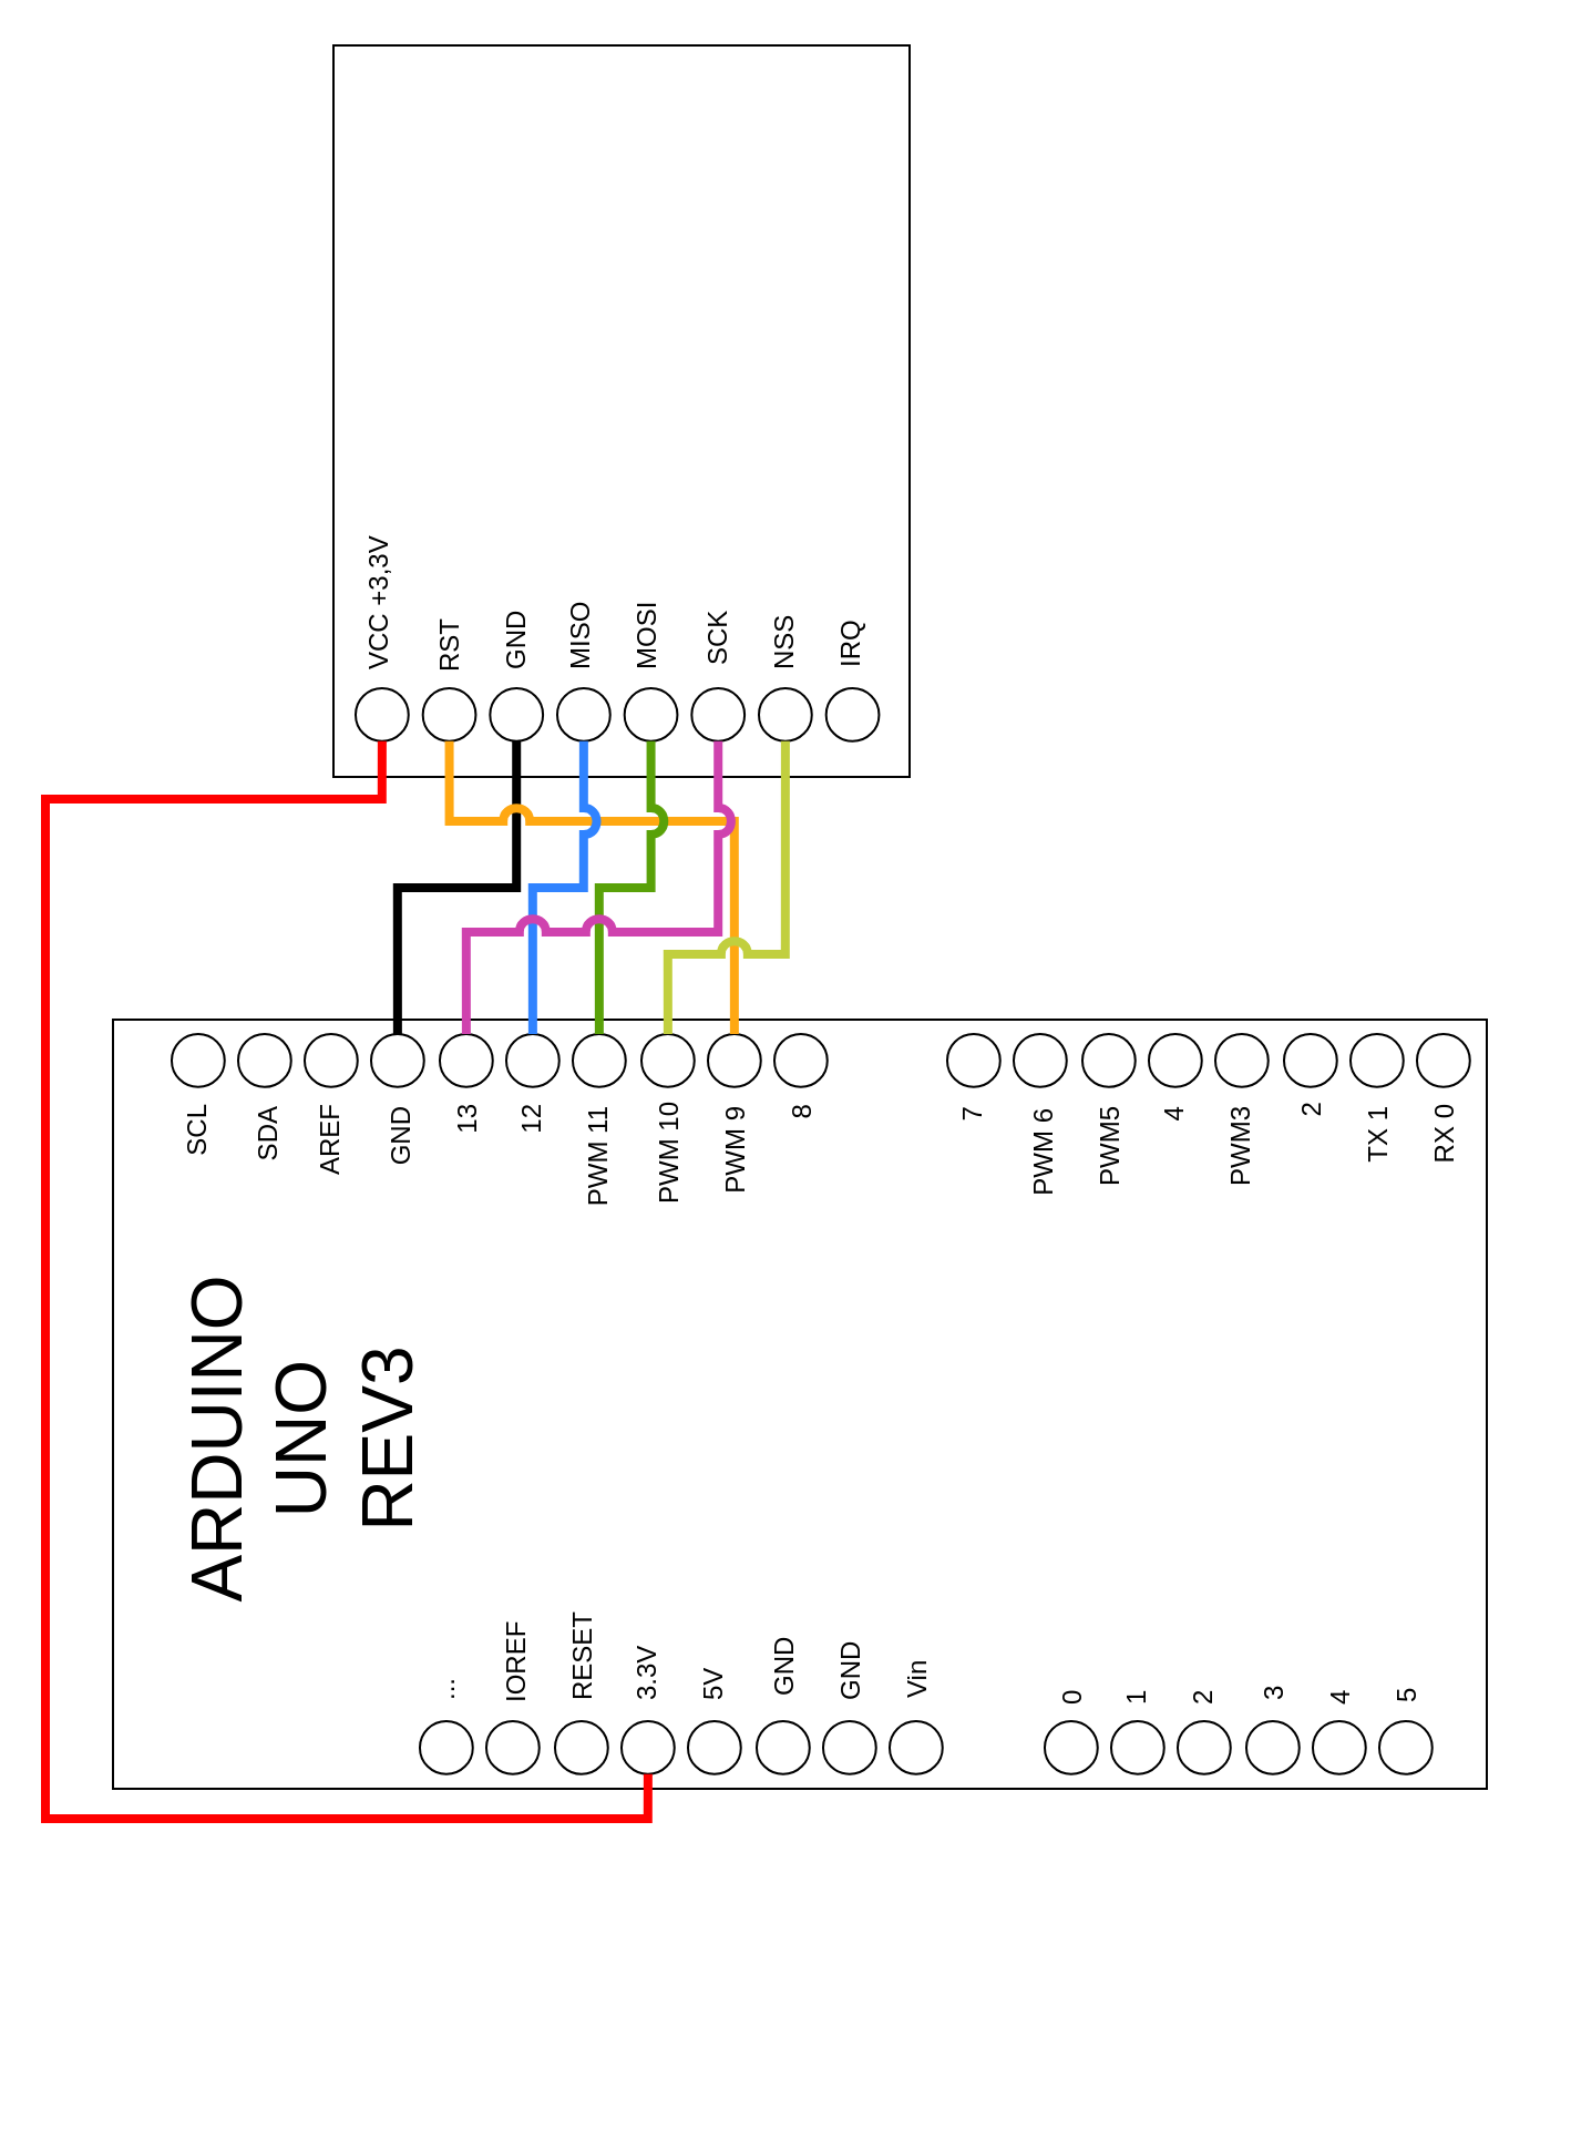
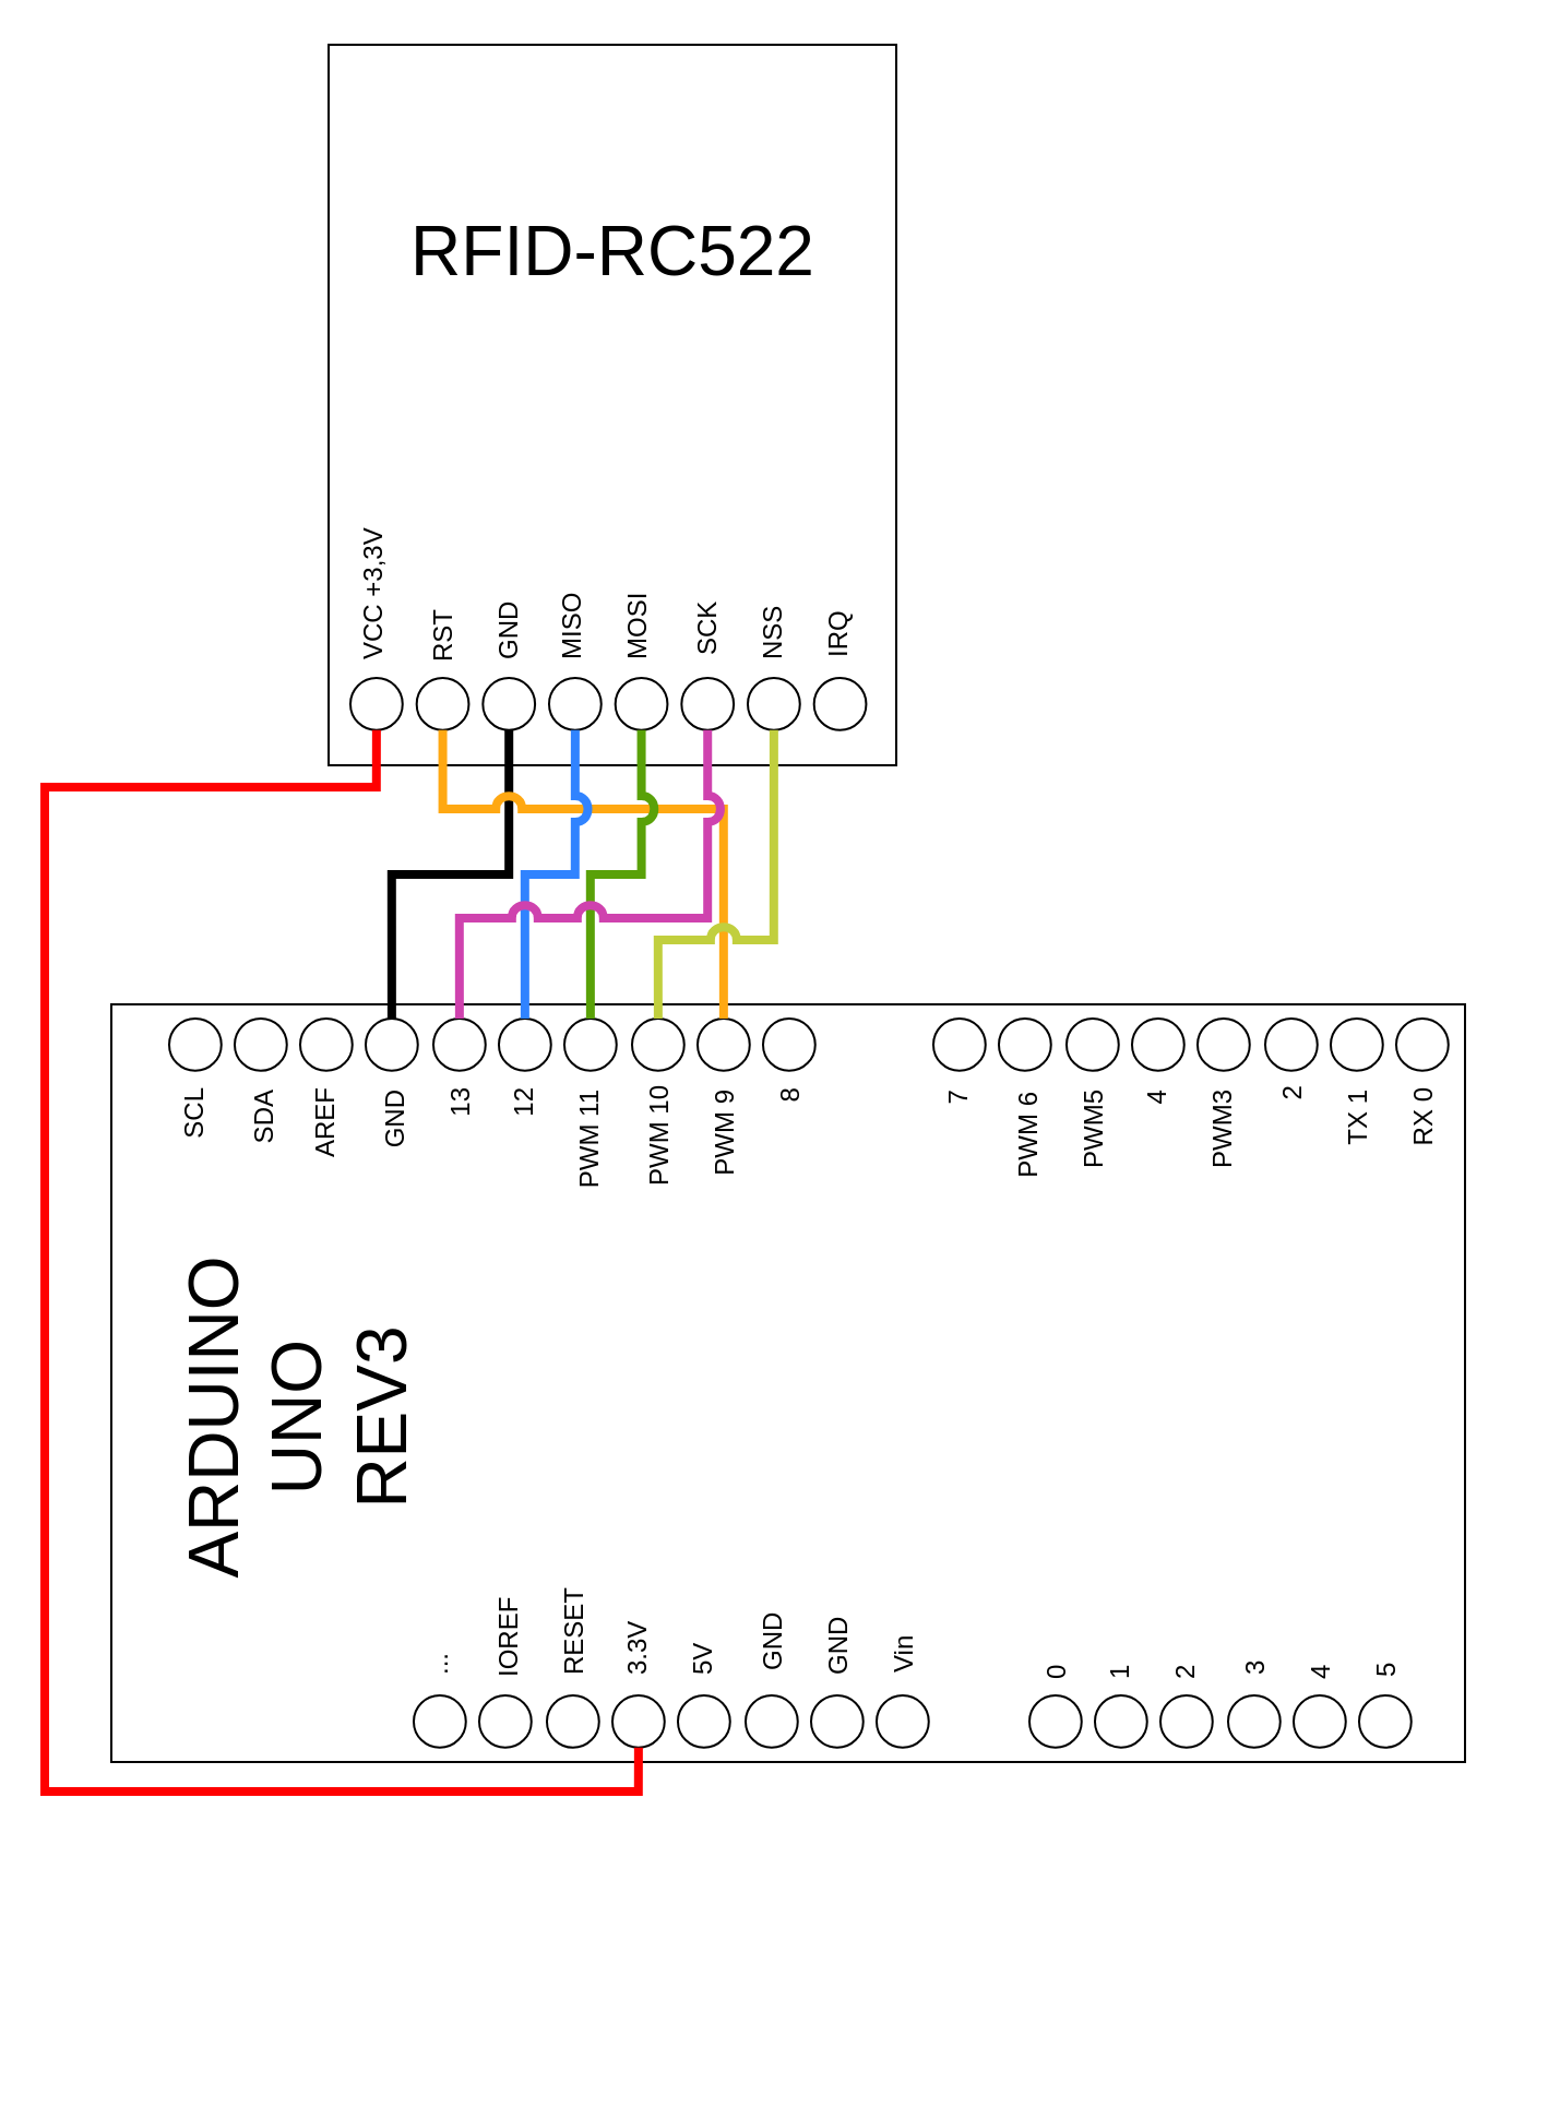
+ <mxCell id="21" value="&lt;font style=&quot;font-size: 32px&quot;&gt;RFID-RC522&lt;/font&gt;" style="text;html=1;strokeColor=none;fillColor=none;align=center;verticalAlign=middle;whiteSpace=wrap;rounded=0;" vertex="1" parent="2"><mxGeometry x="23.5" y="80" width="213" height="30" as="geometry" /></mxCell>
